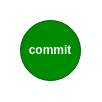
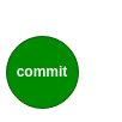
- <mxCell id="2" value="commit" style="ellipse;whiteSpace=wrap;html=1;aspect=fixed;fillColor=#008a00;strokeColor=#005700;fontColor=#ffffff;fontStyle=1" parent="1" vertex="1"><mxGeometry x="20" y="20" width="60" height="60" as="geometry" /></mxCell>
+ <mxCell id="2" value="commit" style="ellipse;whiteSpace=wrap;html=1;aspect=fixed;fillColor=#008a00;strokeColor=#005700;fontColor=#ffffff;fontStyle=1" parent="1" vertex="1"><mxGeometry x="5" y="30" width="60" height="60" as="geometry" /></mxCell>
